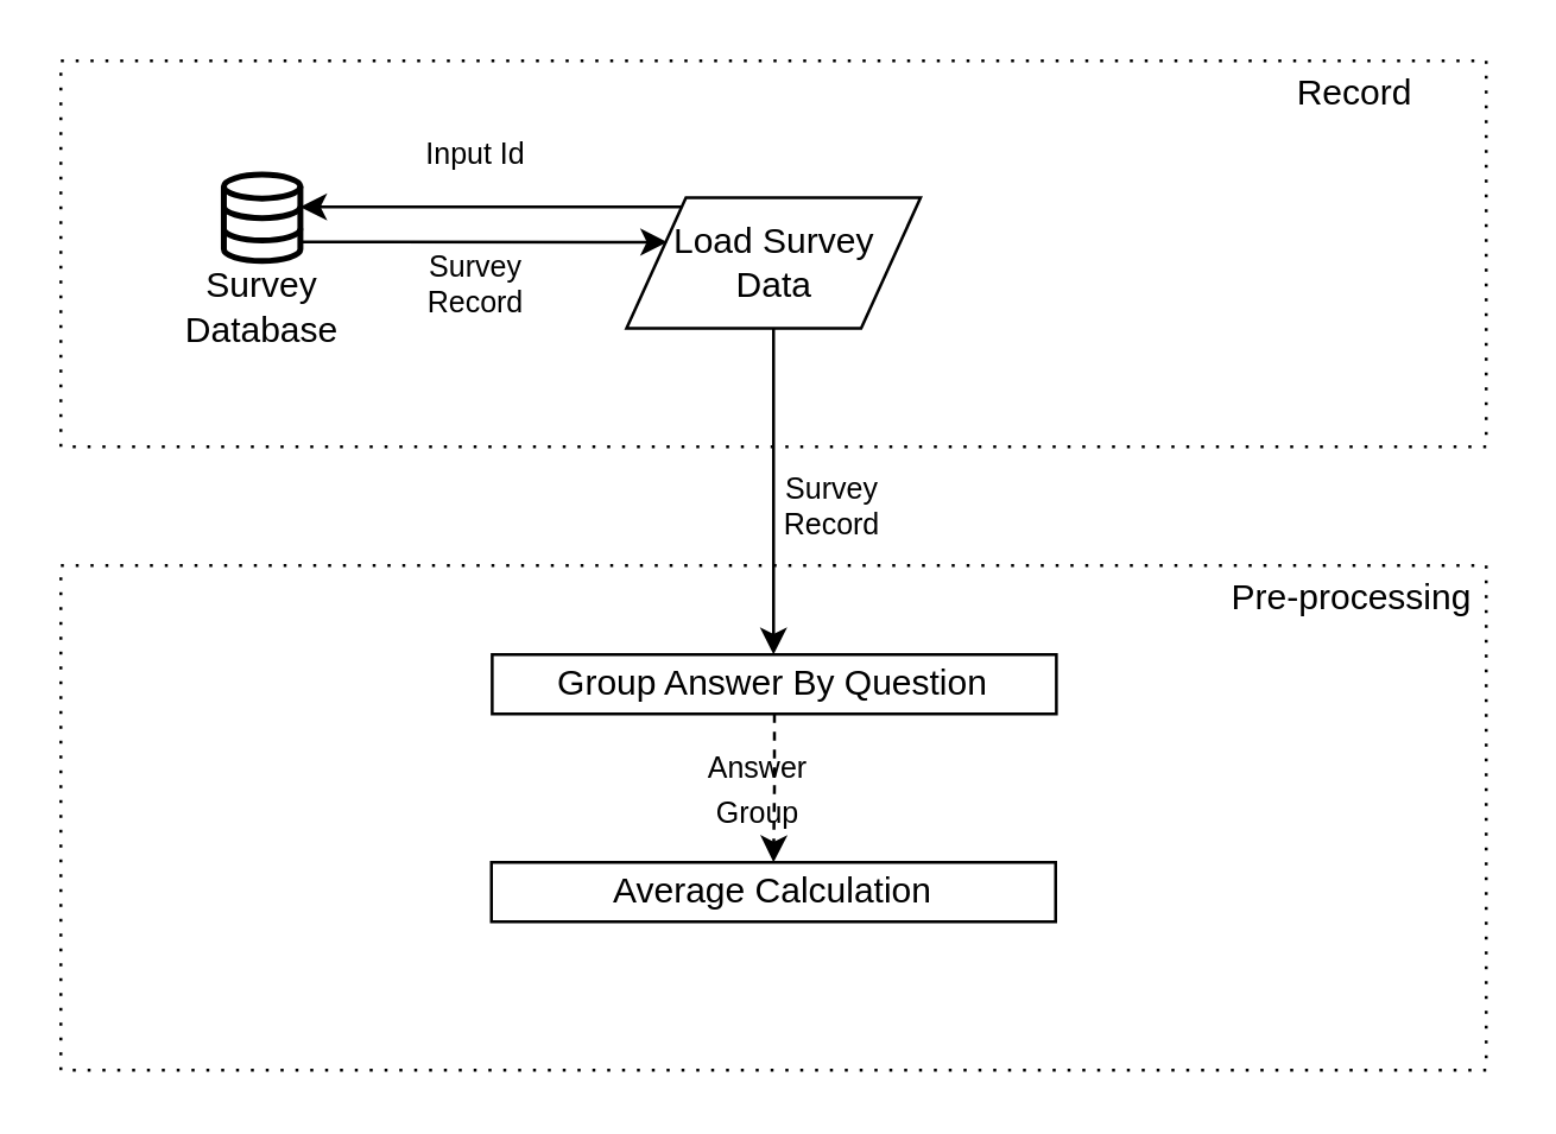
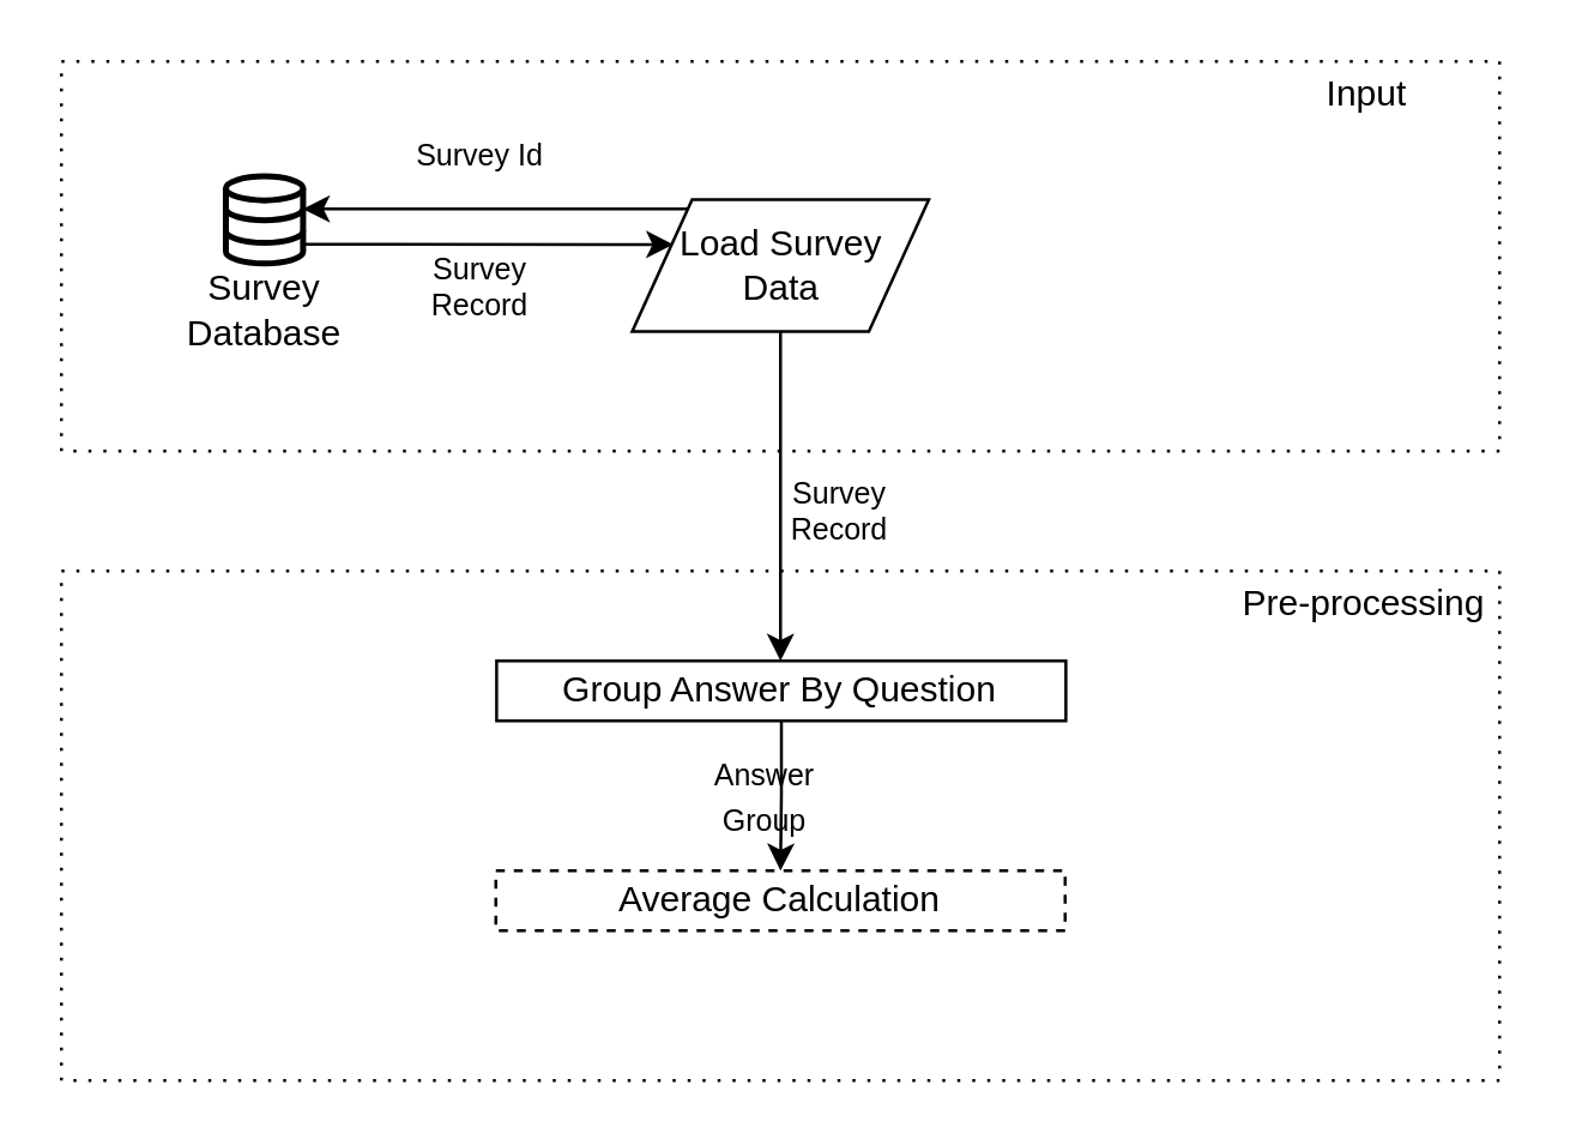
- <mxCell id="3" value="Record" style="text;strokeColor=none;align=center;fillColor=none;html=1;verticalAlign=middle;whiteSpace=wrap;rounded=0;" vertex="1" parent="2"><mxGeometry x="391.116" width="90" height="22" as="geometry" /></mxCell>
+ <mxCell id="3" value="Input" style="text;strokeColor=none;align=center;fillColor=none;html=1;verticalAlign=middle;whiteSpace=wrap;rounded=0;" vertex="1" parent="2"><mxGeometry x="391.116" width="90" height="22" as="geometry" /></mxCell>
- <mxCell id="10" value="Input Id" style="text;strokeColor=none;align=center;fillColor=none;html=1;verticalAlign=middle;whiteSpace=wrap;rounded=0;glass=0;shadow=0;labelBackgroundColor=none;labelBorderColor=none;fontSize=10;" vertex="1" parent="2"><mxGeometry x="115" y="16.11" width="50" height="30" as="geometry" /></mxCell>
+ <mxCell id="10" value="Survey Id" style="text;strokeColor=none;align=center;fillColor=none;html=1;verticalAlign=middle;whiteSpace=wrap;rounded=0;glass=0;shadow=0;labelBackgroundColor=none;labelBorderColor=none;fontSize=10;" vertex="1" parent="2"><mxGeometry x="115" y="16.11" width="50" height="30" as="geometry" /></mxCell>
- <mxCell id="14" value="" style="edgeStyle=orthogonalEdgeStyle;rounded=0;orthogonalLoop=1;jettySize=auto;html=1;dashed=1;" edge="1" parent="12" source="15" target="16"><mxGeometry relative="1" as="geometry" /></mxCell>
+ <mxCell id="14" value="" style="edgeStyle=orthogonalEdgeStyle;rounded=0;orthogonalLoop=1;jettySize=auto;html=1;" edge="1" parent="12" source="15" target="16"><mxGeometry relative="1" as="geometry" /></mxCell>
- <mxCell id="16" value="Average Calculation" style="rounded=0;whiteSpace=wrap;html=1;" vertex="1" parent="12"><mxGeometry x="145" y="100" width="190" height="20" as="geometry" /></mxCell>
+ <mxCell id="16" value="Average Calculation" style="rounded=0;whiteSpace=wrap;html=1;dashed=1;" vertex="1" parent="12"><mxGeometry x="145" y="100" width="190" height="20" as="geometry" /></mxCell>
